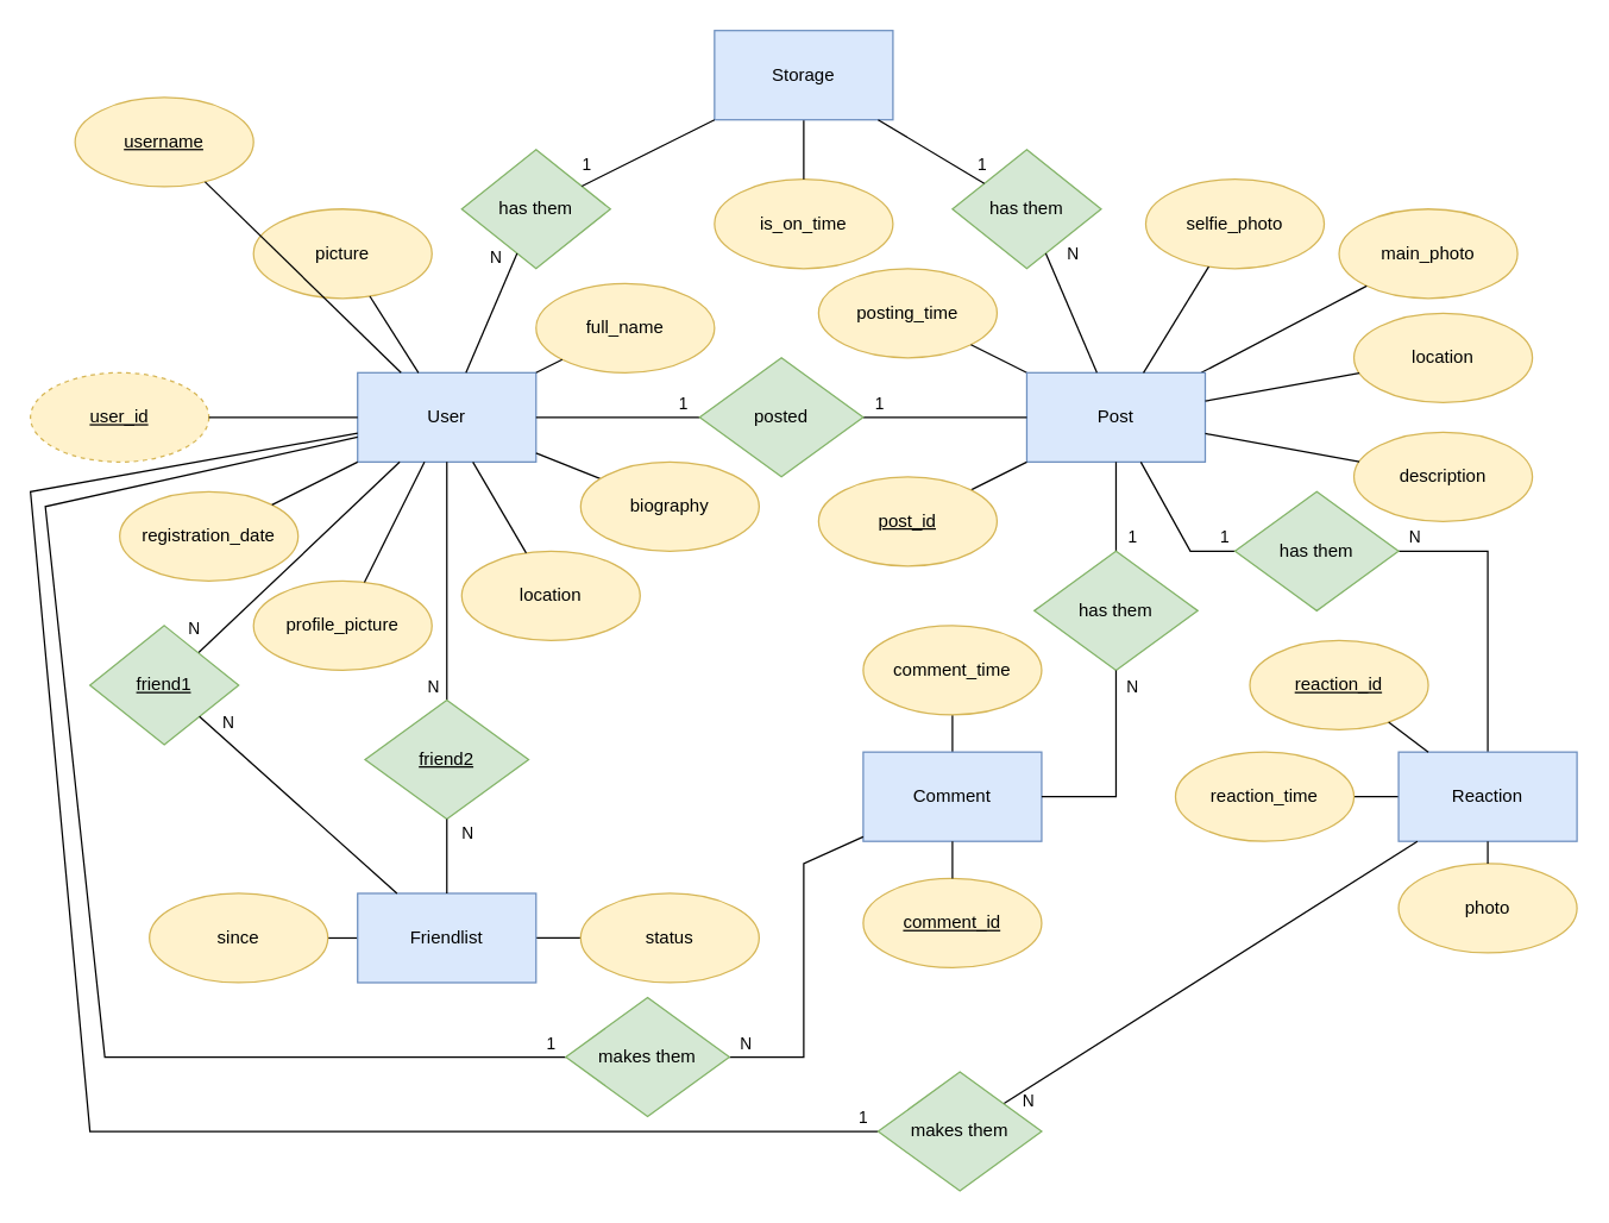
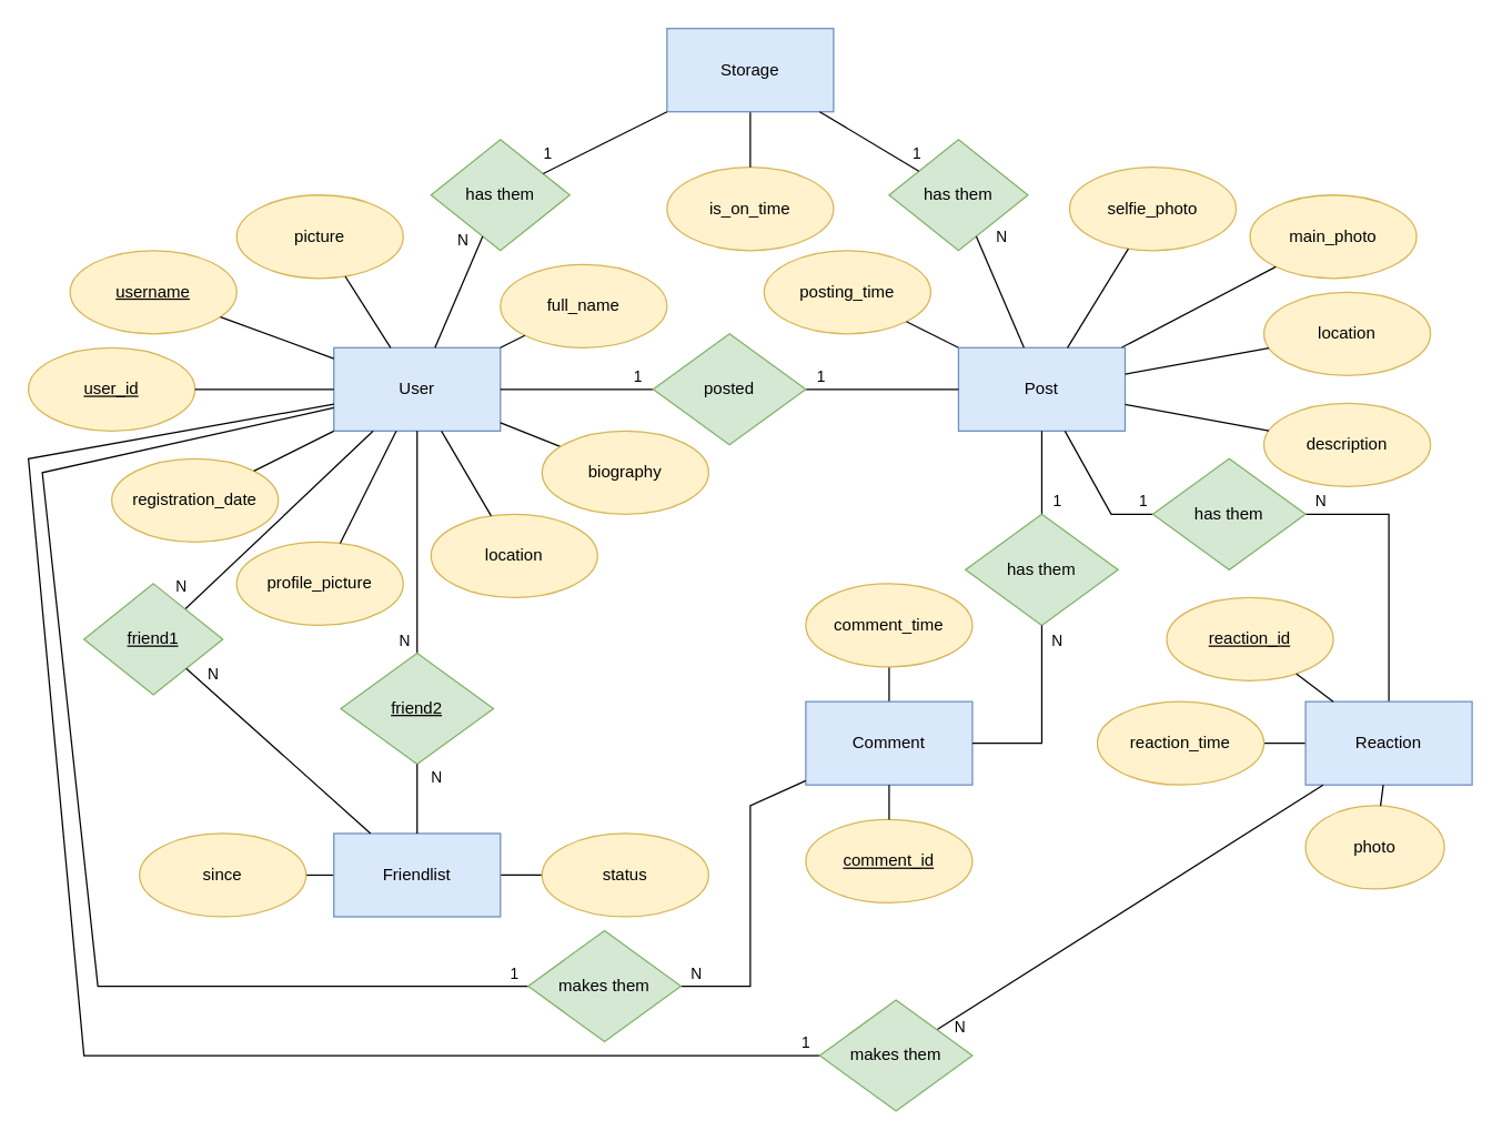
- <mxCell id="3" value="&lt;u&gt;username&lt;/u&gt;" style="ellipse;whiteSpace=wrap;html=1;fillColor=#fff2cc;strokeColor=#d6b656;" vertex="1" parent="1"><mxGeometry x="50" y="65" width="120" height="60" as="geometry" /></mxCell>
+ <mxCell id="3" value="&lt;u&gt;username&lt;/u&gt;" style="ellipse;whiteSpace=wrap;html=1;fillColor=#fff2cc;strokeColor=#d6b656;" vertex="1" parent="1"><mxGeometry y="180" width="120" height="60" as="geometry" x="50" /></mxCell>
- <mxCell id="8" value="&lt;u&gt;user_id&lt;/u&gt;" style="ellipse;whiteSpace=wrap;html=1;fillColor=#fff2cc;strokeColor=#d6b656;dashed=1;" vertex="1" parent="1"><mxGeometry x="20" y="250" width="120" height="60" as="geometry" /></mxCell>
+ <mxCell id="8" value="&lt;u&gt;user_id&lt;/u&gt;" style="ellipse;whiteSpace=wrap;html=1;fillColor=#fff2cc;strokeColor=#d6b656;" vertex="1" parent="1"><mxGeometry x="20" y="250" width="120" height="60" as="geometry" /></mxCell>
- <mxCell id="31" value="" style="endArrow=none;html=1;rounded=0;" edge="1" parent="1" source="39" target="16"><mxGeometry width="50" height="50" relative="1" as="geometry"><mxPoint x="300" y="710" as="sourcePoint" /><mxPoint x="350" y="660" as="targetPoint" /></mxGeometry></mxCell>
- <mxCell id="39" value="&lt;u&gt;post_id&lt;/u&gt;" style="ellipse;whiteSpace=wrap;html=1;fillColor=#fff2cc;strokeColor=#d6b656;" vertex="1" parent="1"><mxGeometry x="550" y="320" width="120" height="60" as="geometry" /></mxCell>
- <mxCell id="69" value="photo" style="ellipse;whiteSpace=wrap;html=1;fillColor=#fff2cc;strokeColor=#d6b656;" vertex="1" parent="1"><mxGeometry x="940" y="580" width="120" height="60" as="geometry" /></mxCell>
+ <mxCell id="69" value="photo" style="ellipse;whiteSpace=wrap;html=1;fillColor=#fff2cc;strokeColor=#d6b656;" vertex="1" parent="1"><mxGeometry x="940" y="580" width="100" height="60" as="geometry" /></mxCell>
